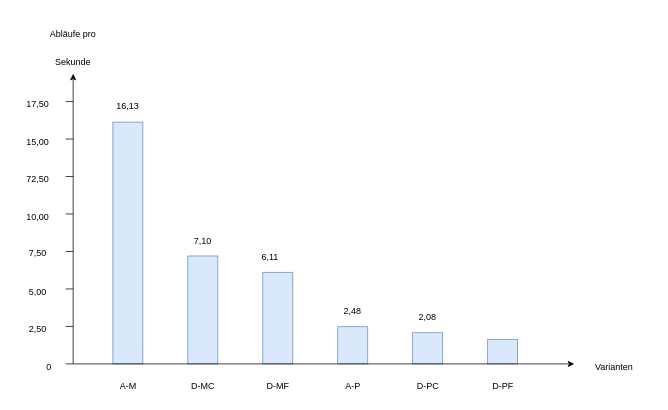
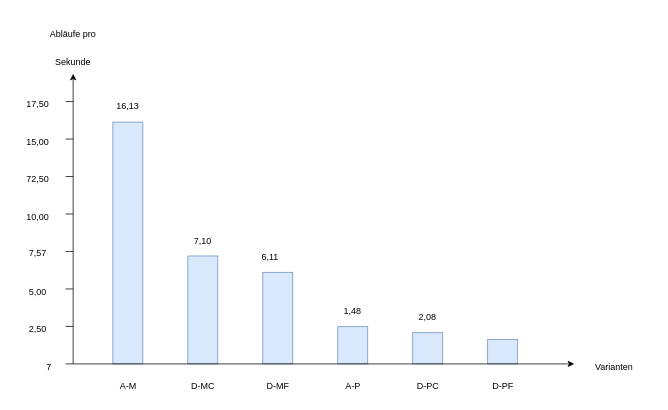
- <mxCell id="6" value="7,50" style="text;html=1;strokeColor=none;fillColor=none;align=center;verticalAlign=middle;whiteSpace=wrap;rounded=0;" parent="1" vertex="1"><mxGeometry x="20" y="328" width="60" height="20" as="geometry" /></mxCell>
+ <mxCell id="6" value="7,57" style="text;html=1;strokeColor=none;fillColor=none;align=center;verticalAlign=middle;whiteSpace=wrap;rounded=0;" parent="1" vertex="1"><mxGeometry x="20" y="328" width="60" height="20" as="geometry" /></mxCell>
- <mxCell id="37" value="2,48" style="text;html=1;strokeColor=none;fillColor=none;align=center;verticalAlign=middle;whiteSpace=wrap;rounded=0;" parent="1" vertex="1"><mxGeometry x="440" y="405.4" width="60" height="20" as="geometry" /></mxCell>
+ <mxCell id="37" value="1,48" style="text;html=1;strokeColor=none;fillColor=none;align=center;verticalAlign=middle;whiteSpace=wrap;rounded=0;" parent="1" vertex="1"><mxGeometry x="440" y="405.4" width="60" height="20" as="geometry" /></mxCell>
- <mxCell id="33" value="0" style="text;html=1;strokeColor=none;fillColor=none;align=center;verticalAlign=middle;whiteSpace=wrap;rounded=0;" parent="1" vertex="1"><mxGeometry x="35" y="479" width="60" height="20" as="geometry" /></mxCell>
+ <mxCell id="33" value="7" style="text;html=1;strokeColor=none;fillColor=none;align=center;verticalAlign=middle;whiteSpace=wrap;rounded=0;" parent="1" vertex="1"><mxGeometry x="35" y="479" width="60" height="20" as="geometry" /></mxCell>
